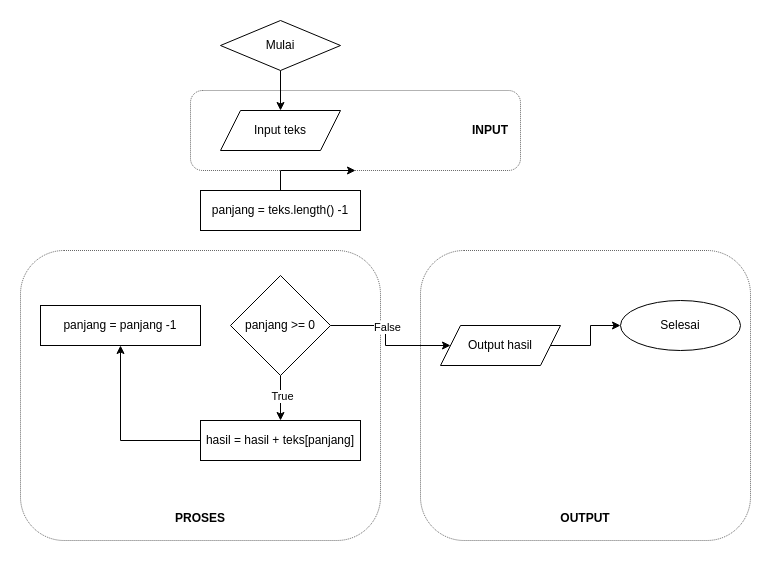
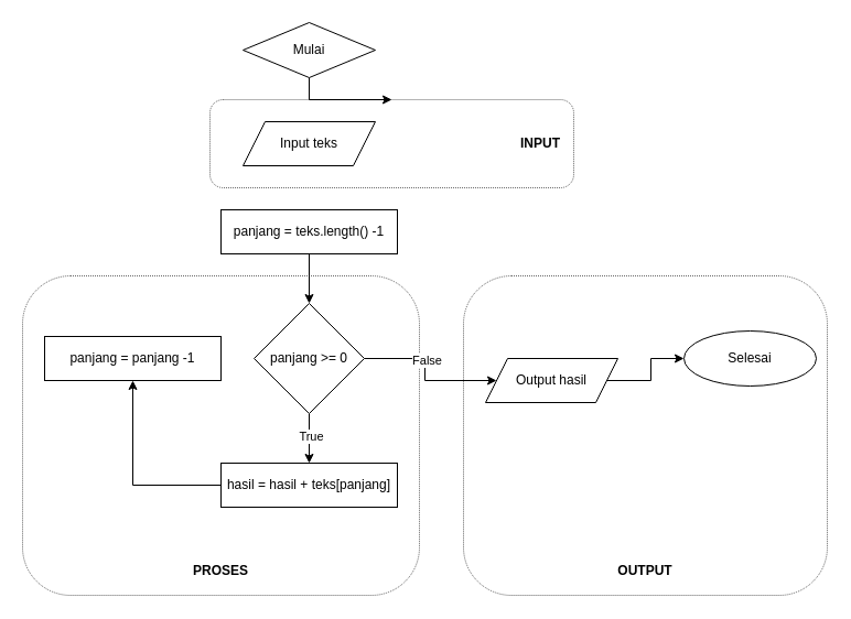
- <mxCell id="5" style="edgeStyle=orthogonalEdgeStyle;rounded=0;orthogonalLoop=1;jettySize=auto;html=1;" parent="1" source="6" target="7" edge="1"><mxGeometry relative="1" as="geometry" /></mxCell>
+ <mxCell id="5" style="edgeStyle=orthogonalEdgeStyle;rounded=0;orthogonalLoop=1;jettySize=auto;html=1;" parent="1" source="6" target="4" edge="1"><mxGeometry relative="1" as="geometry" /></mxCell>
- <mxCell id="8" style="edgeStyle=orthogonalEdgeStyle;rounded=0;orthogonalLoop=1;jettySize=auto;html=1;" edge="1" parent="1" source="9" target="4"><mxGeometry relative="1" as="geometry" /></mxCell>
+ <mxCell id="8" style="edgeStyle=orthogonalEdgeStyle;rounded=0;orthogonalLoop=1;jettySize=auto;html=1;" edge="1" parent="1" source="9" target="14"><mxGeometry relative="1" as="geometry" /></mxCell>
